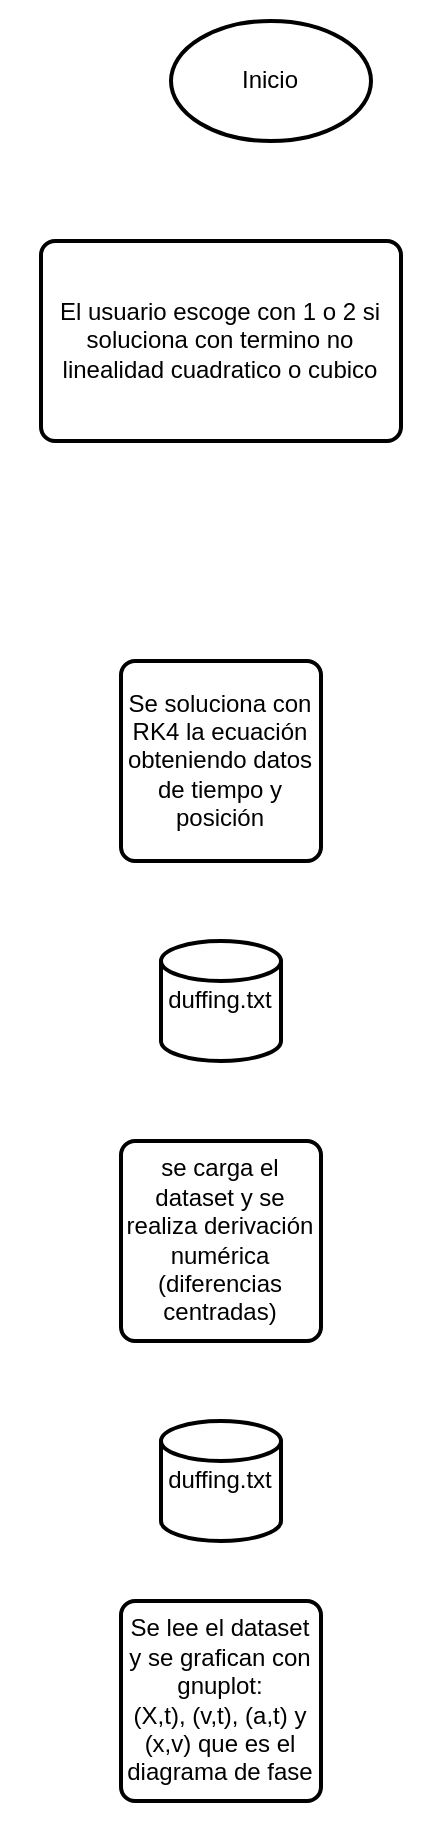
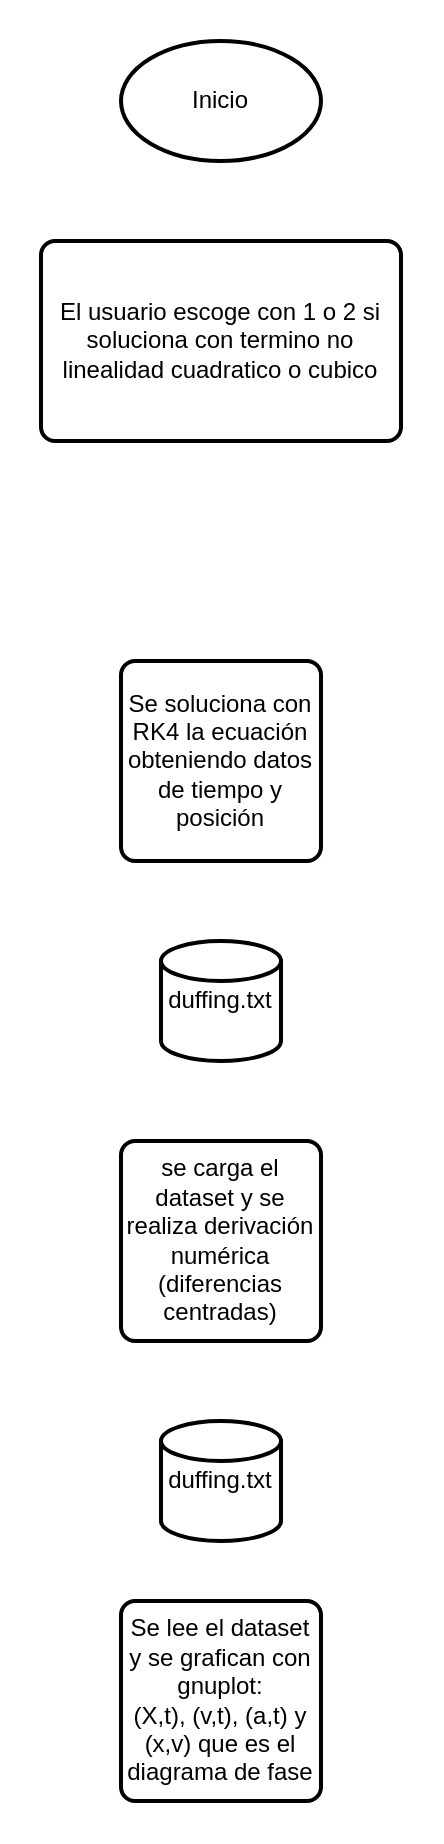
- <mxCell id="2" value="Inicio" style="strokeWidth=2;html=1;shape=mxgraph.flowchart.start_1;whiteSpace=wrap;" vertex="1" parent="1"><mxGeometry x="85" y="10" width="100" height="60" as="geometry" /></mxCell>
+ <mxCell id="2" value="Inicio" style="strokeWidth=2;html=1;shape=mxgraph.flowchart.start_1;whiteSpace=wrap;" vertex="1" parent="1"><mxGeometry x="60" y="20" width="100" height="60" as="geometry" /></mxCell>
